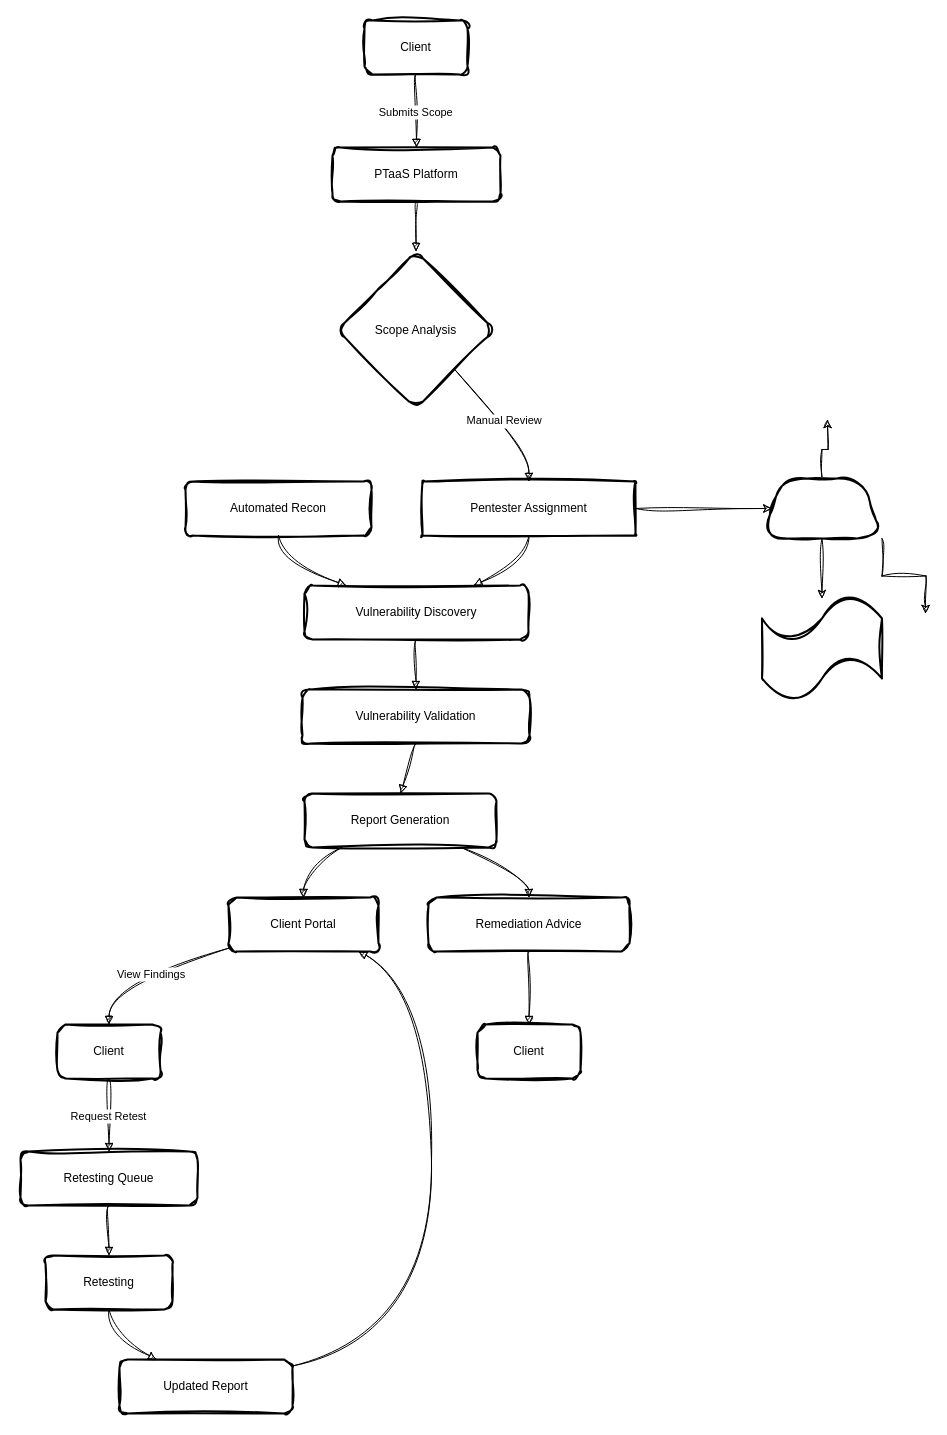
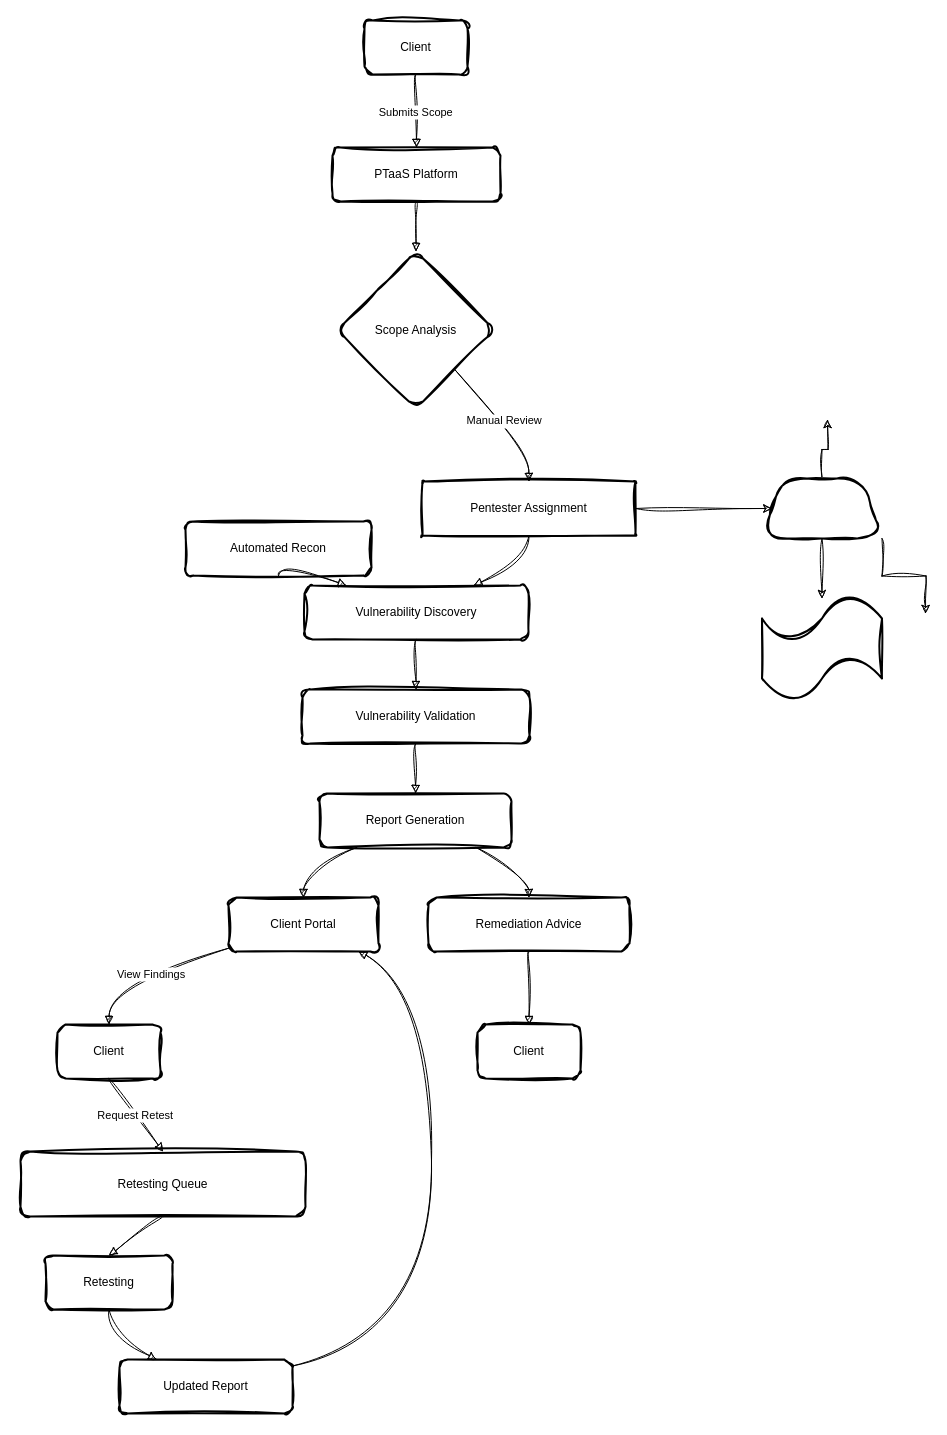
- <mxCell id="5" value="Automated Recon" style="whiteSpace=wrap;strokeWidth=2;sketch=1;curveFitting=1;jiggle=2;rounded=1;" parent="1" vertex="1"><mxGeometry x="185" y="481" width="186" height="54" as="geometry" /></mxCell>
+ <mxCell id="5" value="Automated Recon" style="whiteSpace=wrap;strokeWidth=2;sketch=1;curveFitting=1;jiggle=2;rounded=1;" parent="1" vertex="1"><mxGeometry x="185" y="521" width="186" height="54" as="geometry" /></mxCell>
- <mxCell id="10" value="Report Generation" style="whiteSpace=wrap;strokeWidth=2;sketch=1;curveFitting=1;jiggle=2;rounded=1;" parent="1" vertex="1"><mxGeometry x="304" y="793" width="192" height="54" as="geometry" /></mxCell>
+ <mxCell id="10" value="Report Generation" style="whiteSpace=wrap;strokeWidth=2;sketch=1;curveFitting=1;jiggle=2;rounded=1;" parent="1" vertex="1"><mxGeometry x="319" y="793" width="192" height="54" as="geometry" /></mxCell>
- <mxCell id="15" value="Retesting Queue" style="whiteSpace=wrap;strokeWidth=2;sketch=1;curveFitting=1;jiggle=2;rounded=1;" parent="1" vertex="1"><mxGeometry x="20" y="1151" width="177" height="54" as="geometry" /></mxCell>
+ <mxCell id="15" value="Retesting Queue" style="whiteSpace=wrap;strokeWidth=2;sketch=1;curveFitting=1;jiggle=2;rounded=1;" parent="1" vertex="1"><mxGeometry x="20" y="1151" width="285" height="65" as="geometry" /></mxCell>
